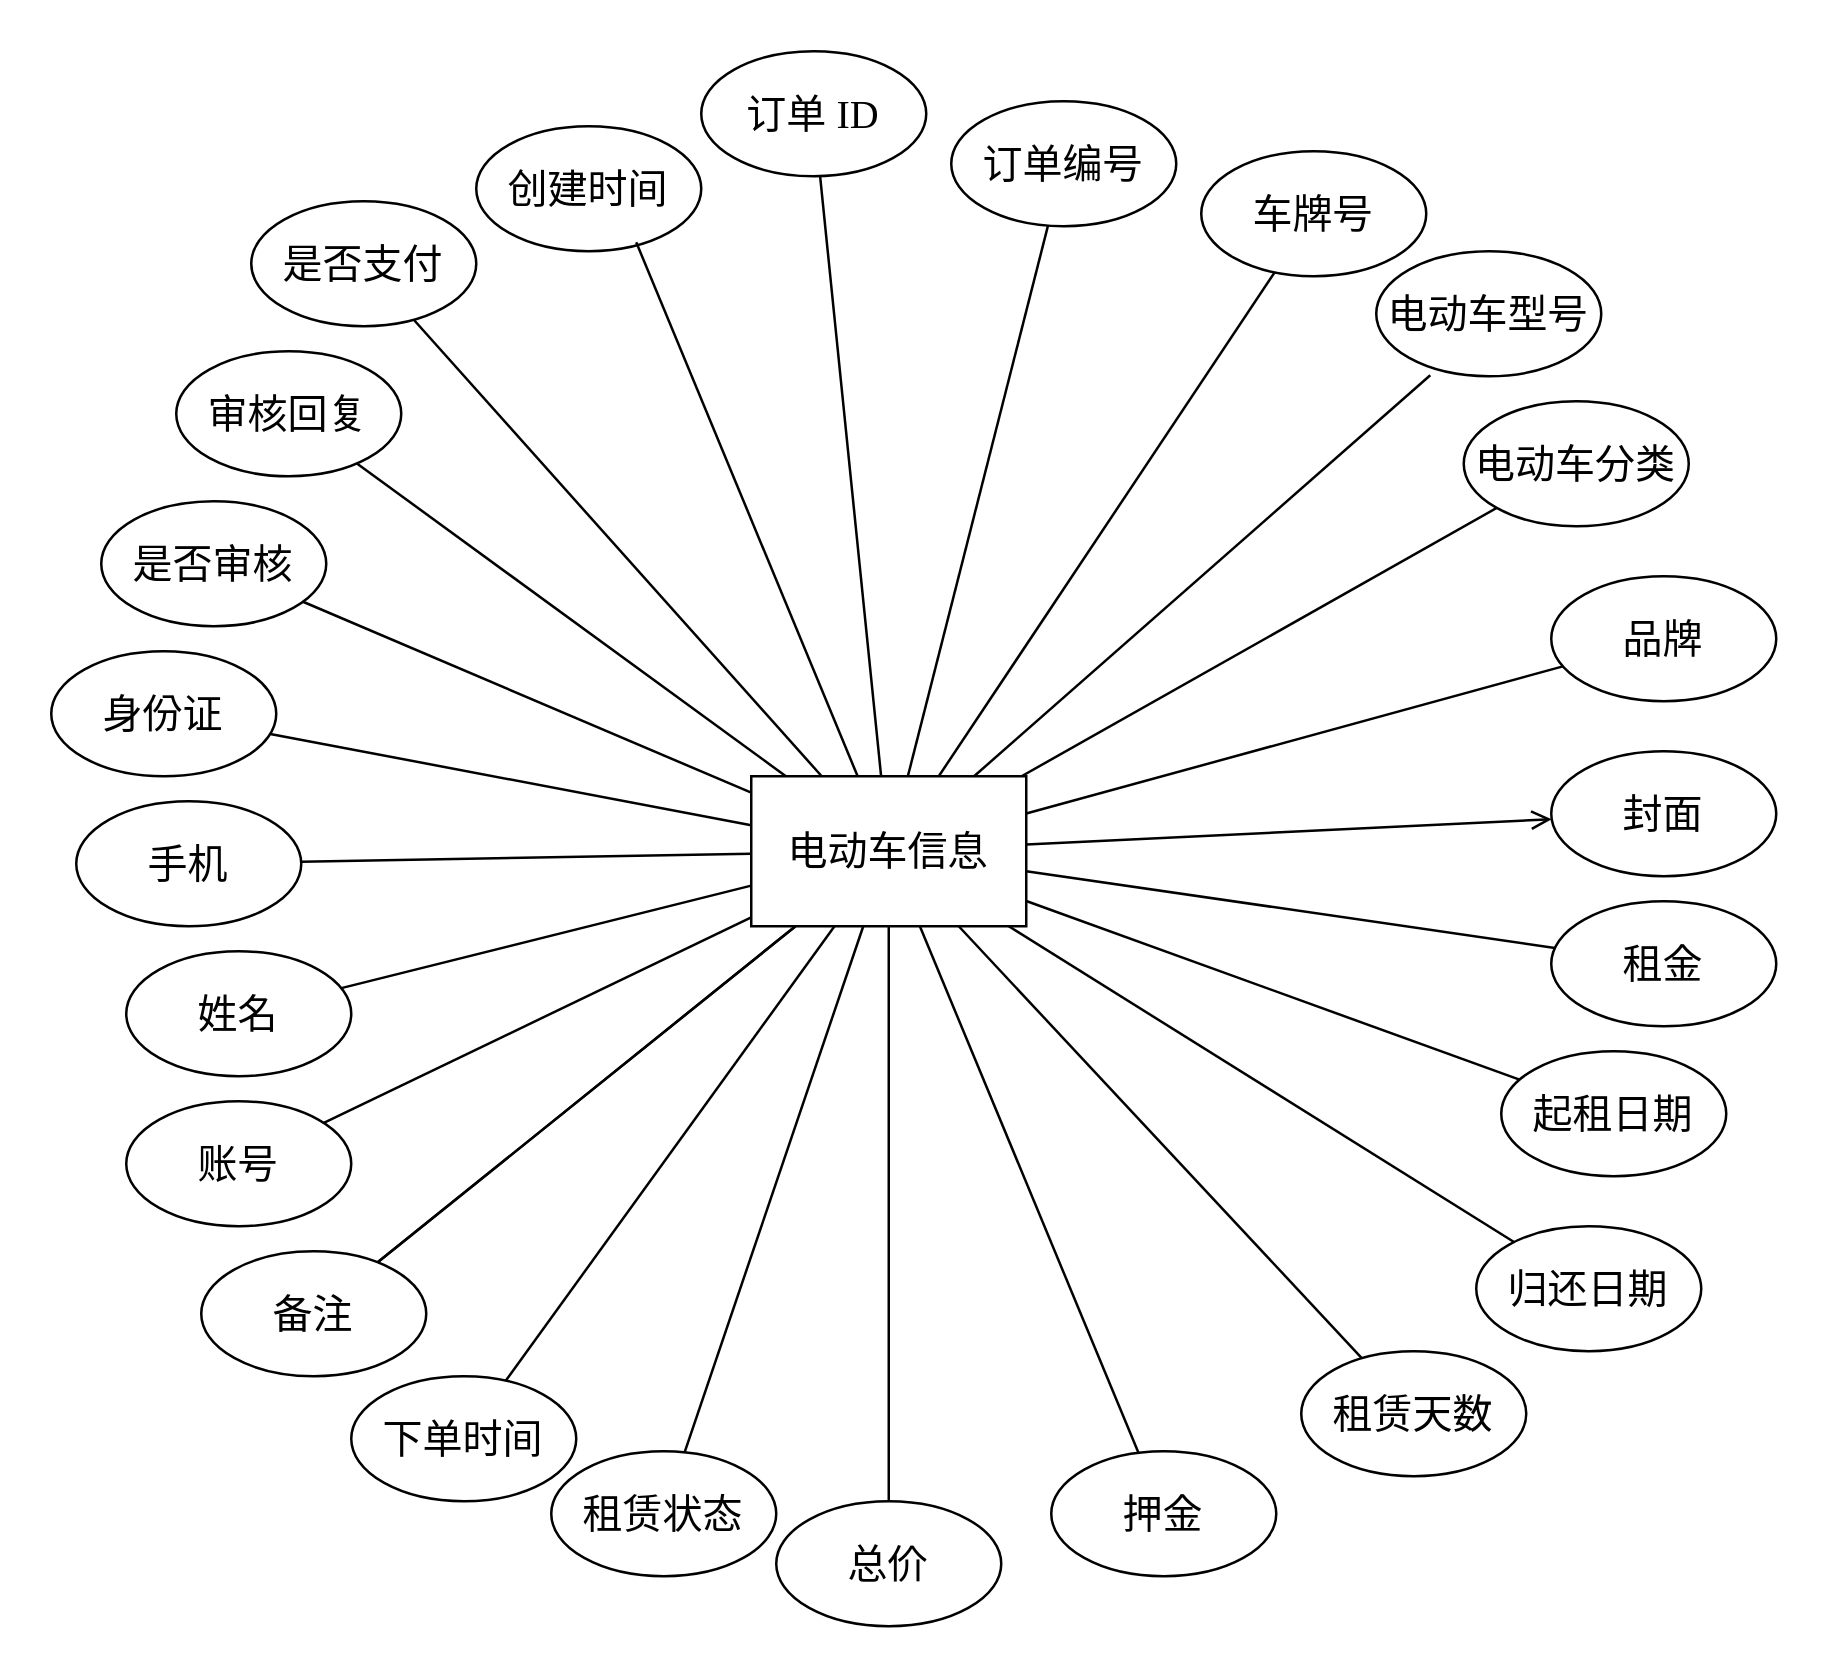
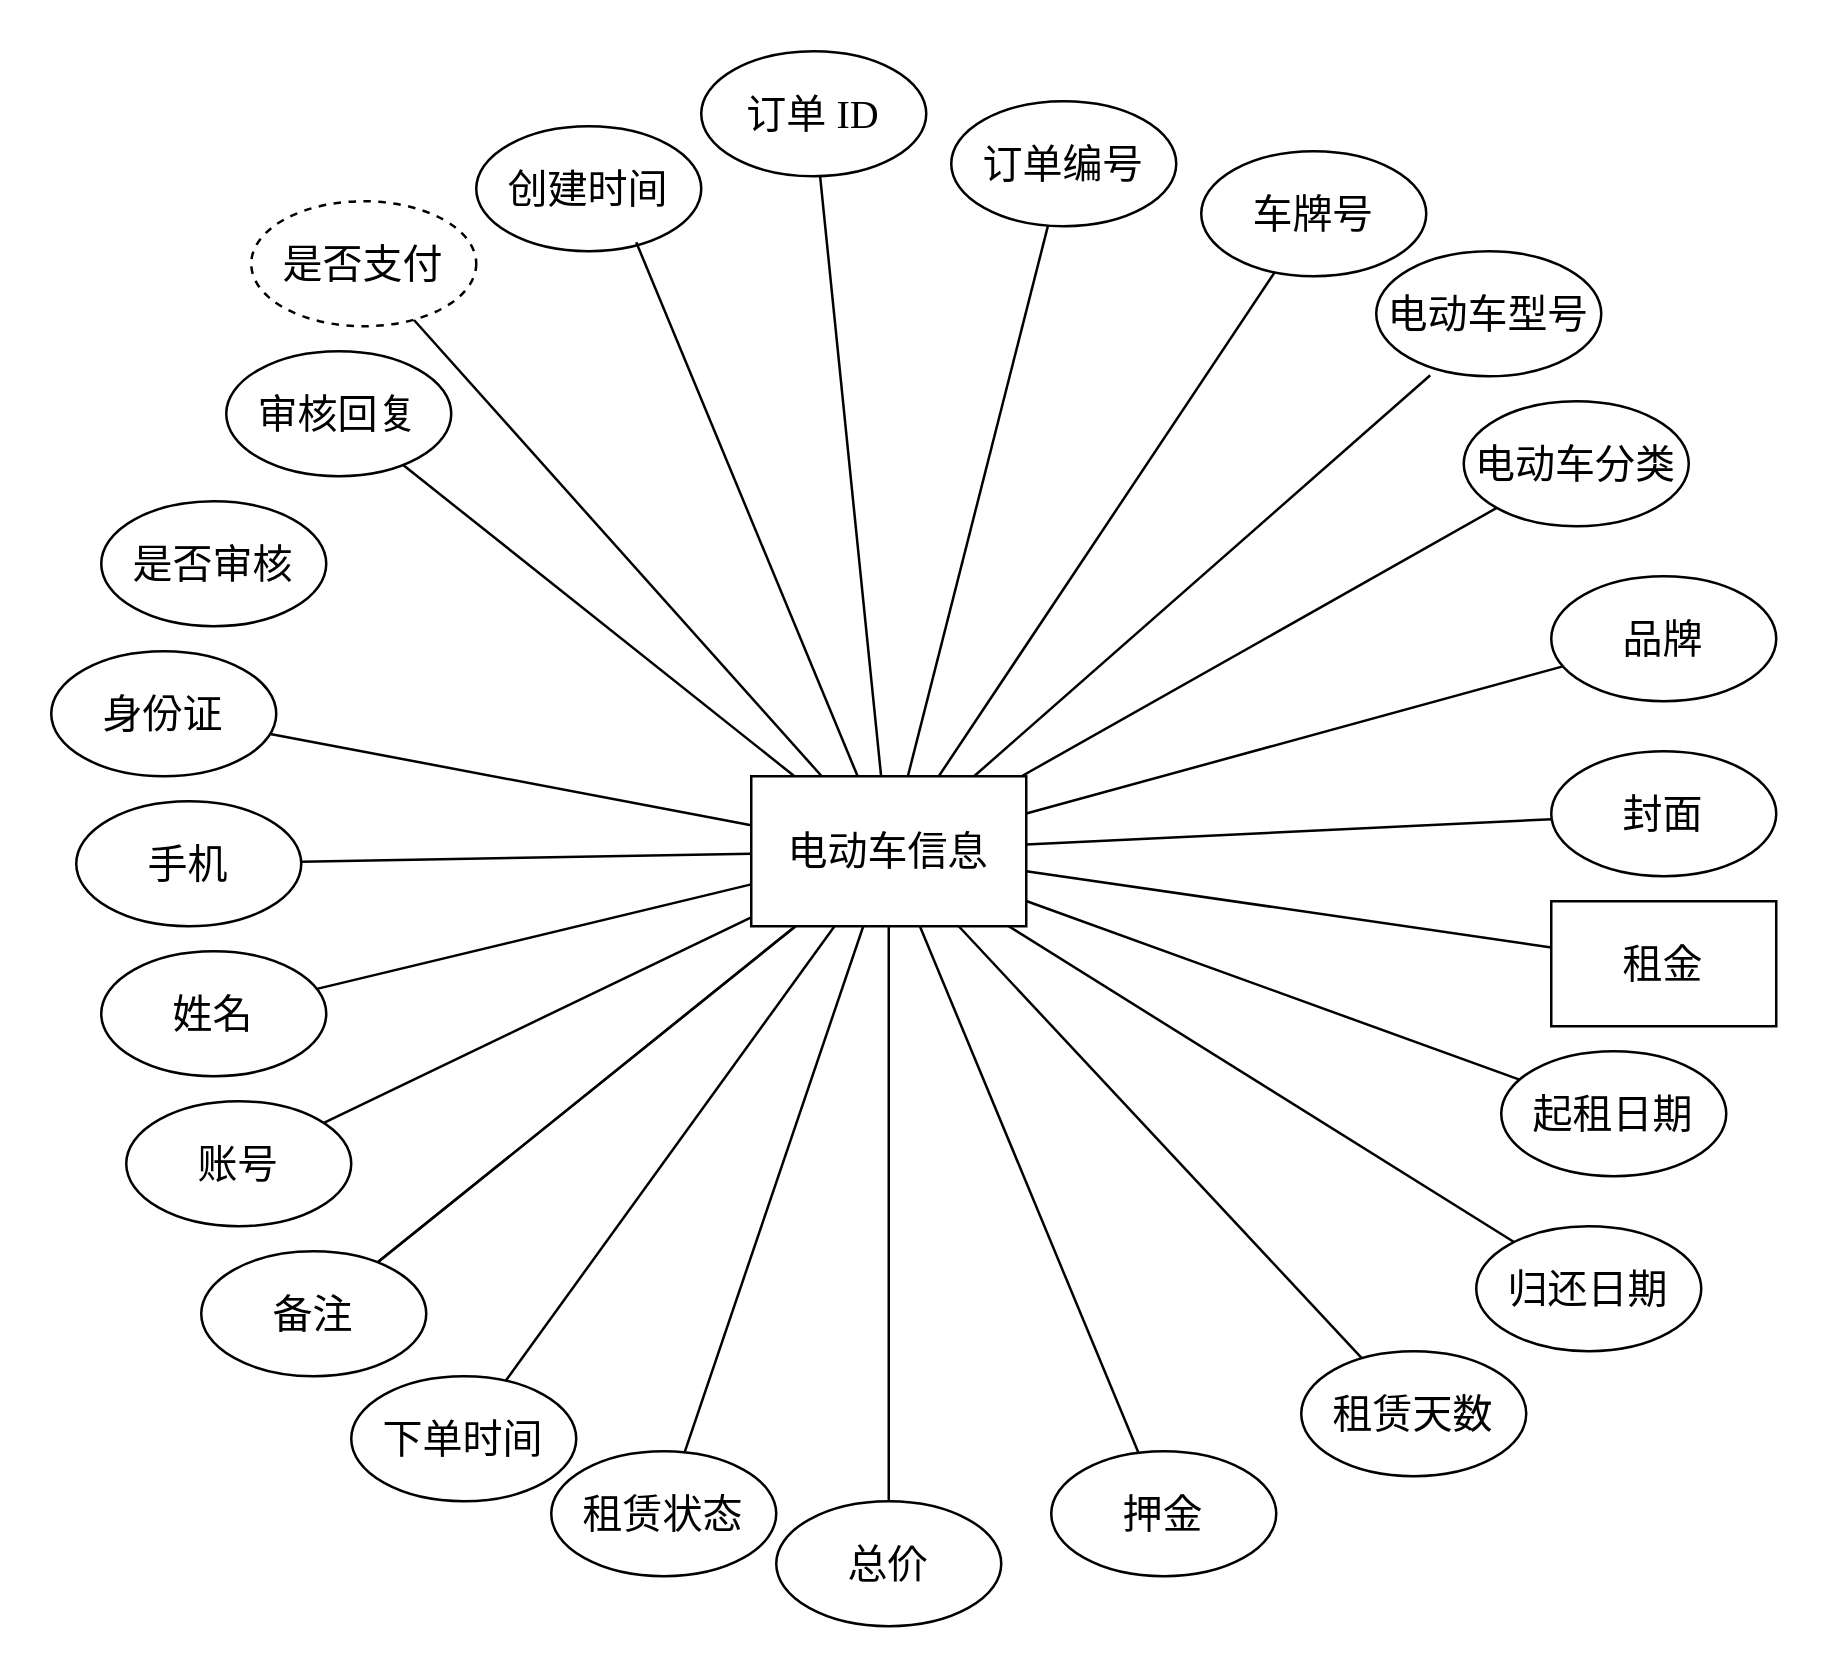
- <mxCell id="51" value="&lt;p class=&quot;MsoNormal&quot;&gt;&lt;span style=&quot;font-size: 12pt;&quot;&gt;是否支付&lt;/span&gt;&lt;/p&gt;" style="ellipse;whiteSpace=wrap;html=1;fontFamily=宋体;fontSize=16;" vertex="1" parent="1"><mxGeometry x="100" y="80" width="90" height="50" as="geometry" /></mxCell>
+ <mxCell id="51" value="&lt;p class=&quot;MsoNormal&quot;&gt;&lt;span style=&quot;font-size: 12pt;&quot;&gt;是否支付&lt;/span&gt;&lt;/p&gt;" style="ellipse;whiteSpace=wrap;html=1;fontFamily=宋体;fontSize=16;dashed=1;" vertex="1" parent="1"><mxGeometry x="100" y="80" width="90" height="50" as="geometry" /></mxCell>
- <mxCell id="28" value="&lt;p class=&quot;MsoNormal&quot;&gt;&lt;span style=&quot;font-size: 12pt;&quot;&gt;审核回复&lt;/span&gt;&lt;/p&gt;" style="ellipse;whiteSpace=wrap;html=1;fontFamily=宋体;fontSize=16;" parent="1" vertex="1"><mxGeometry x="70" y="140" width="90" height="50" as="geometry" /></mxCell>
+ <mxCell id="28" value="&lt;p class=&quot;MsoNormal&quot;&gt;&lt;span style=&quot;font-size: 12pt;&quot;&gt;审核回复&lt;/span&gt;&lt;/p&gt;" style="ellipse;whiteSpace=wrap;html=1;fontFamily=宋体;fontSize=16;" parent="1" vertex="1"><mxGeometry x="90" y="140" width="90" height="50" as="geometry" /></mxCell>
- <mxCell id="17" style="rounded=0;orthogonalLoop=1;jettySize=auto;html=1;endArrow=none;startFill=0;fontFamily=宋体;fontSize=16;" parent="1" source="25" target="43" edge="1"><mxGeometry relative="1" as="geometry" /></mxCell>
- <mxCell id="7" style="rounded=0;orthogonalLoop=1;jettySize=auto;html=1;endArrow=open;startFill=0;fontFamily=宋体;fontSize=16;" parent="1" source="25" target="34" edge="1"><mxGeometry relative="1" as="geometry" /></mxCell>
+ <mxCell id="7" style="rounded=0;orthogonalLoop=1;jettySize=auto;html=1;endArrow=none;startFill=0;fontFamily=宋体;fontSize=16;" parent="1" source="25" target="34" edge="1"><mxGeometry relative="1" as="geometry" /></mxCell>
- <mxCell id="35" value="&lt;p class=&quot;MsoNormal&quot;&gt;&lt;span style=&quot;font-size: 12pt;&quot;&gt;租金&lt;/span&gt;&lt;/p&gt;" style="ellipse;whiteSpace=wrap;html=1;fontFamily=宋体;fontSize=16;" parent="1" vertex="1"><mxGeometry x="620" y="360" width="90" height="50" as="geometry" /></mxCell>
+ <mxCell id="35" value="&lt;p class=&quot;MsoNormal&quot;&gt;&lt;span style=&quot;font-size: 12pt;&quot;&gt;租金&lt;/span&gt;&lt;/p&gt;" style="whiteSpace=wrap;html=1;fontFamily=宋体;fontSize=16;rounded=0;" parent="1" vertex="1"><mxGeometry x="620" y="360" width="90" height="50" as="geometry" /></mxCell>
- <mxCell id="26" value="&lt;p class=&quot;MsoNormal&quot;&gt;&lt;span style=&quot;font-size: 12pt;&quot;&gt;姓名&lt;/span&gt;&lt;/p&gt;" style="ellipse;whiteSpace=wrap;html=1;fontFamily=宋体;fontSize=16;" parent="1" vertex="1"><mxGeometry x="50" y="380" width="90" height="50" as="geometry" /></mxCell>
+ <mxCell id="26" value="&lt;p class=&quot;MsoNormal&quot;&gt;&lt;span style=&quot;font-size: 12pt;&quot;&gt;姓名&lt;/span&gt;&lt;/p&gt;" style="ellipse;whiteSpace=wrap;html=1;fontFamily=宋体;fontSize=16;" parent="1" vertex="1"><mxGeometry x="40" y="380" width="90" height="50" as="geometry" /></mxCell>
